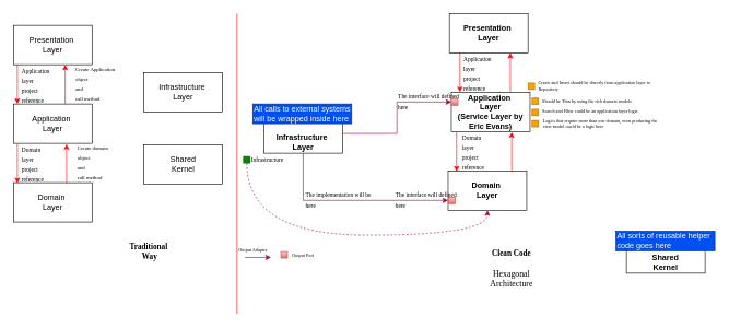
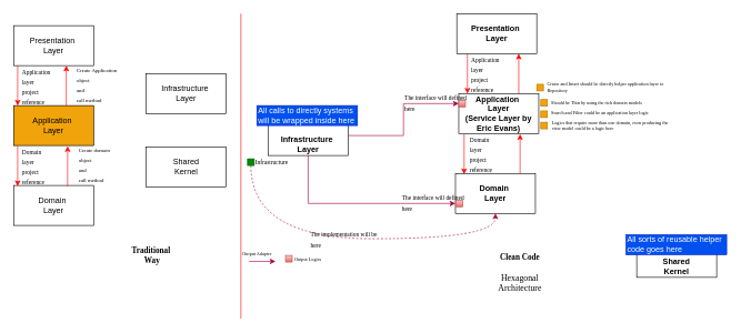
- <mxCell id="39" value="Create and Insert should be directly from application layer to Repository" style="text;html=1;strokeColor=none;fillColor=none;align=left;verticalAlign=middle;whiteSpace=wrap;rounded=0;fontFamily=Verdana;fontSize=7;" vertex="1" parent="1"><mxGeometry x="819" y="116" width="190" height="30" as="geometry" /></mxCell>
+ <mxCell id="39" value="Create and Insert should be directly helper application layer to Repository" style="text;html=1;strokeColor=none;fillColor=none;align=left;verticalAlign=middle;whiteSpace=wrap;rounded=0;fontFamily=Verdana;fontSize=7;" vertex="1" parent="1"><mxGeometry x="819" y="116" width="190" height="30" as="geometry" /></mxCell>
- <mxCell id="30" value="All calls to external systems will be wrapped inside here" style="text;html=1;strokeColor=#001DBC;fillColor=#0050ef;align=left;verticalAlign=middle;whiteSpace=wrap;rounded=0;fontColor=#ffffff;" vertex="1" parent="1"><mxGeometry x="385" y="158" width="151" height="30" as="geometry" /></mxCell>
+ <mxCell id="30" value="All calls to directly systems will be wrapped inside here" style="text;html=1;strokeColor=#001DBC;fillColor=#0050ef;align=left;verticalAlign=middle;whiteSpace=wrap;rounded=0;fontColor=#ffffff;" vertex="1" parent="1"><mxGeometry x="385" y="158" width="151" height="30" as="geometry" /></mxCell>
- <mxCell id="5" value="Application&amp;nbsp;&lt;br&gt;Layer" style="rounded=0;whiteSpace=wrap;html=1;" parent="1" vertex="1"><mxGeometry x="20" y="158" width="120" height="60" as="geometry" /></mxCell>
+ <mxCell id="5" value="Application&amp;nbsp;&lt;br&gt;Layer" style="rounded=0;whiteSpace=wrap;html=1;fillColor=#f0a30a;" parent="1" vertex="1"><mxGeometry x="20" y="158" width="120" height="60" as="geometry" /></mxCell>
- <mxCell id="34" value="&lt;font face=&quot;Verdana&quot; style=&quot;font-size: 9px&quot;&gt;The implementation will be here&amp;nbsp;&lt;/font&gt;" style="text;html=1;strokeColor=none;fillColor=none;align=left;verticalAlign=top;whiteSpace=wrap;rounded=0;fontSize=13;" vertex="1" parent="1"><mxGeometry x="464" y="281" width="110" height="30" as="geometry" /></mxCell>
+ <mxCell id="34" value="&lt;font face=&quot;Verdana&quot; style=&quot;font-size: 9px&quot;&gt;The implementation will be here&amp;nbsp;&lt;/font&gt;" style="text;html=1;strokeColor=none;fillColor=none;align=left;verticalAlign=top;whiteSpace=wrap;rounded=0;fontSize=13;" vertex="1" parent="1"><mxGeometry x="464" y="336" width="110" height="30" as="geometry" /></mxCell>
- <mxCell id="43" value="Output Port" style="text;html=1;strokeColor=none;fillColor=none;align=center;verticalAlign=middle;whiteSpace=wrap;rounded=0;fontFamily=Verdana;fontSize=7;" vertex="1" parent="1"><mxGeometry x="432" y="374" width="60" height="30" as="geometry" /></mxCell>
+ <mxCell id="43" value="Output Logics" style="text;html=1;strokeColor=none;fillColor=none;align=center;verticalAlign=middle;whiteSpace=wrap;rounded=0;fontFamily=Verdana;fontSize=7;" vertex="1" parent="1"><mxGeometry x="432" y="374" width="60" height="30" as="geometry" /></mxCell>
